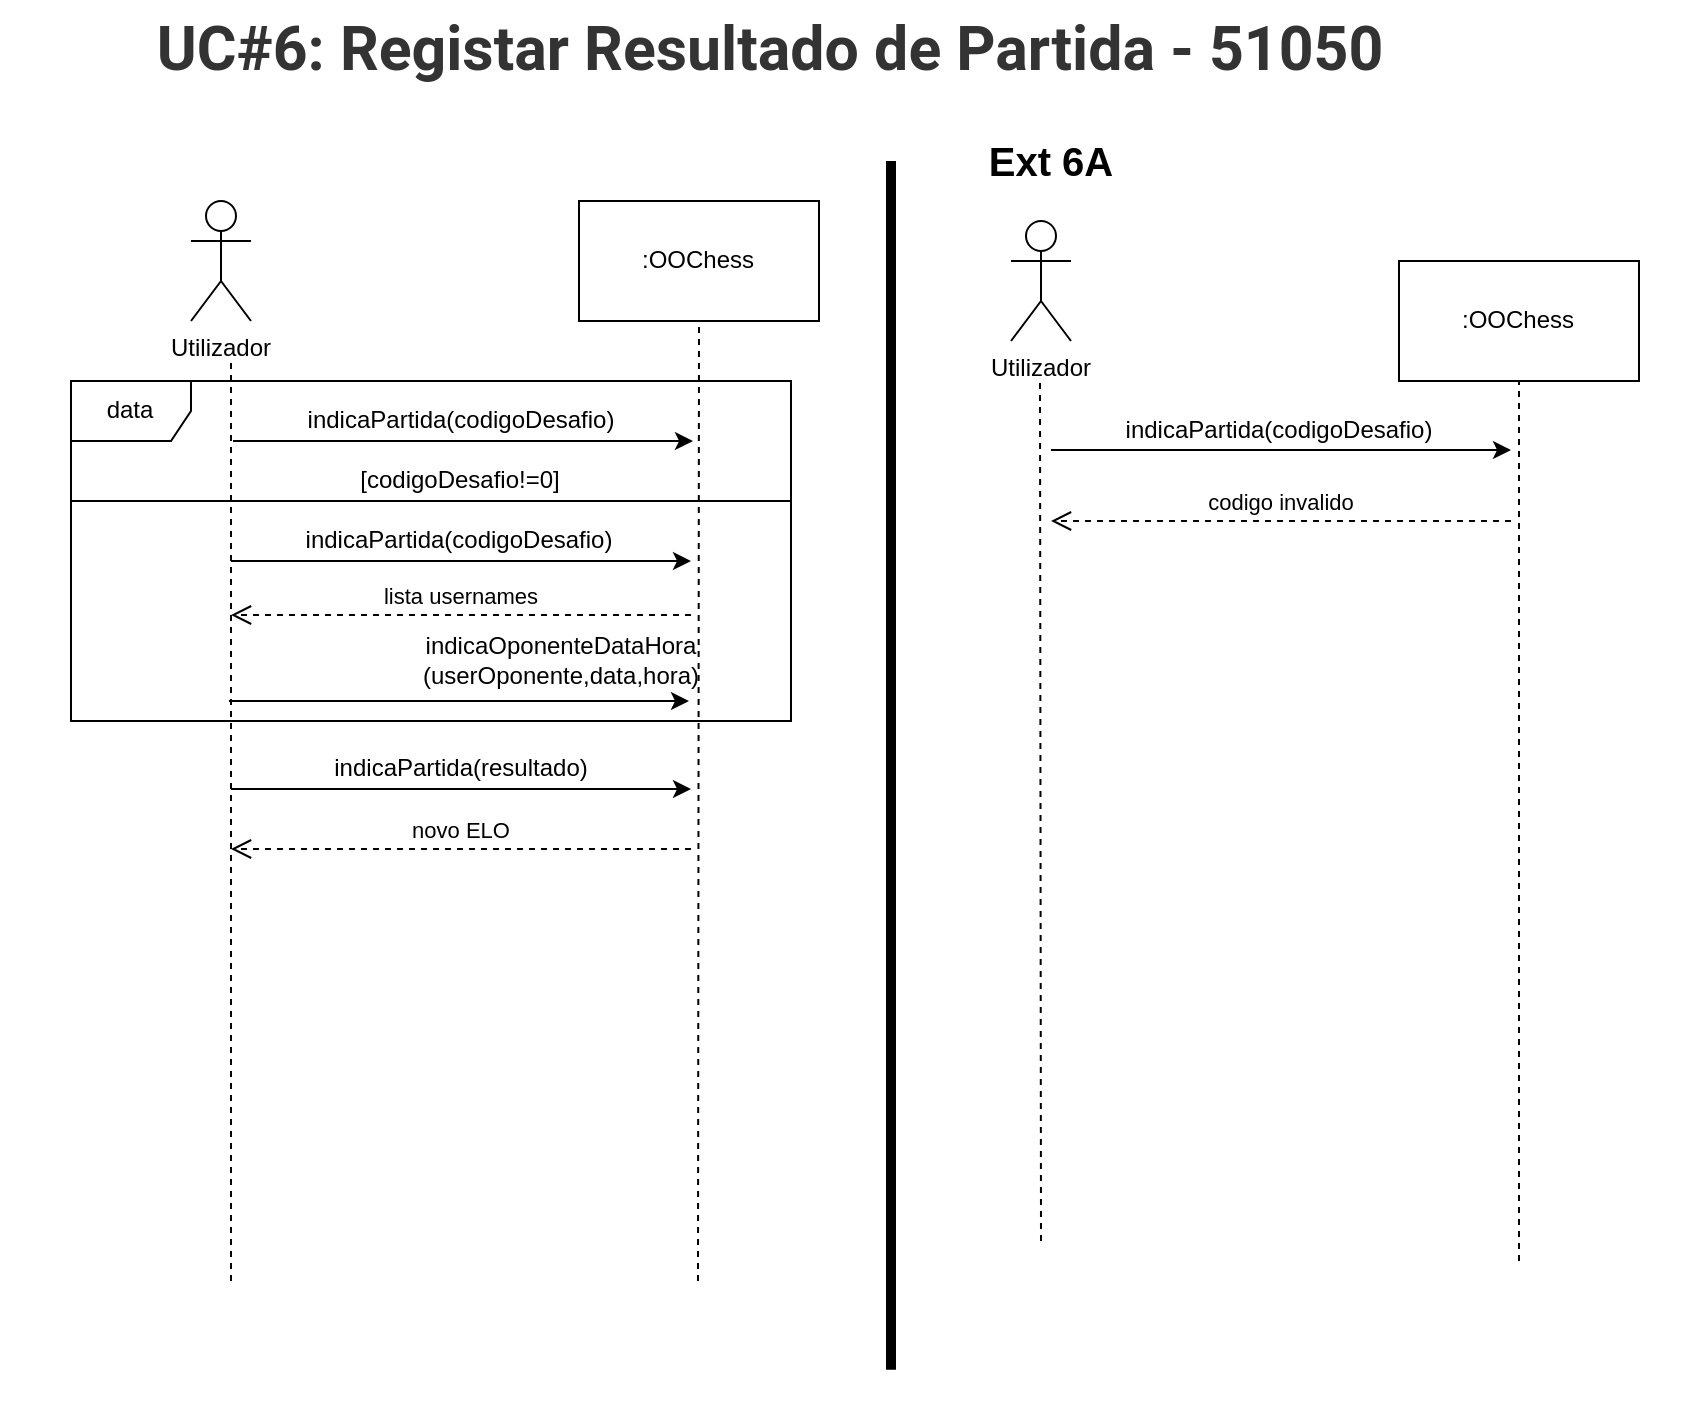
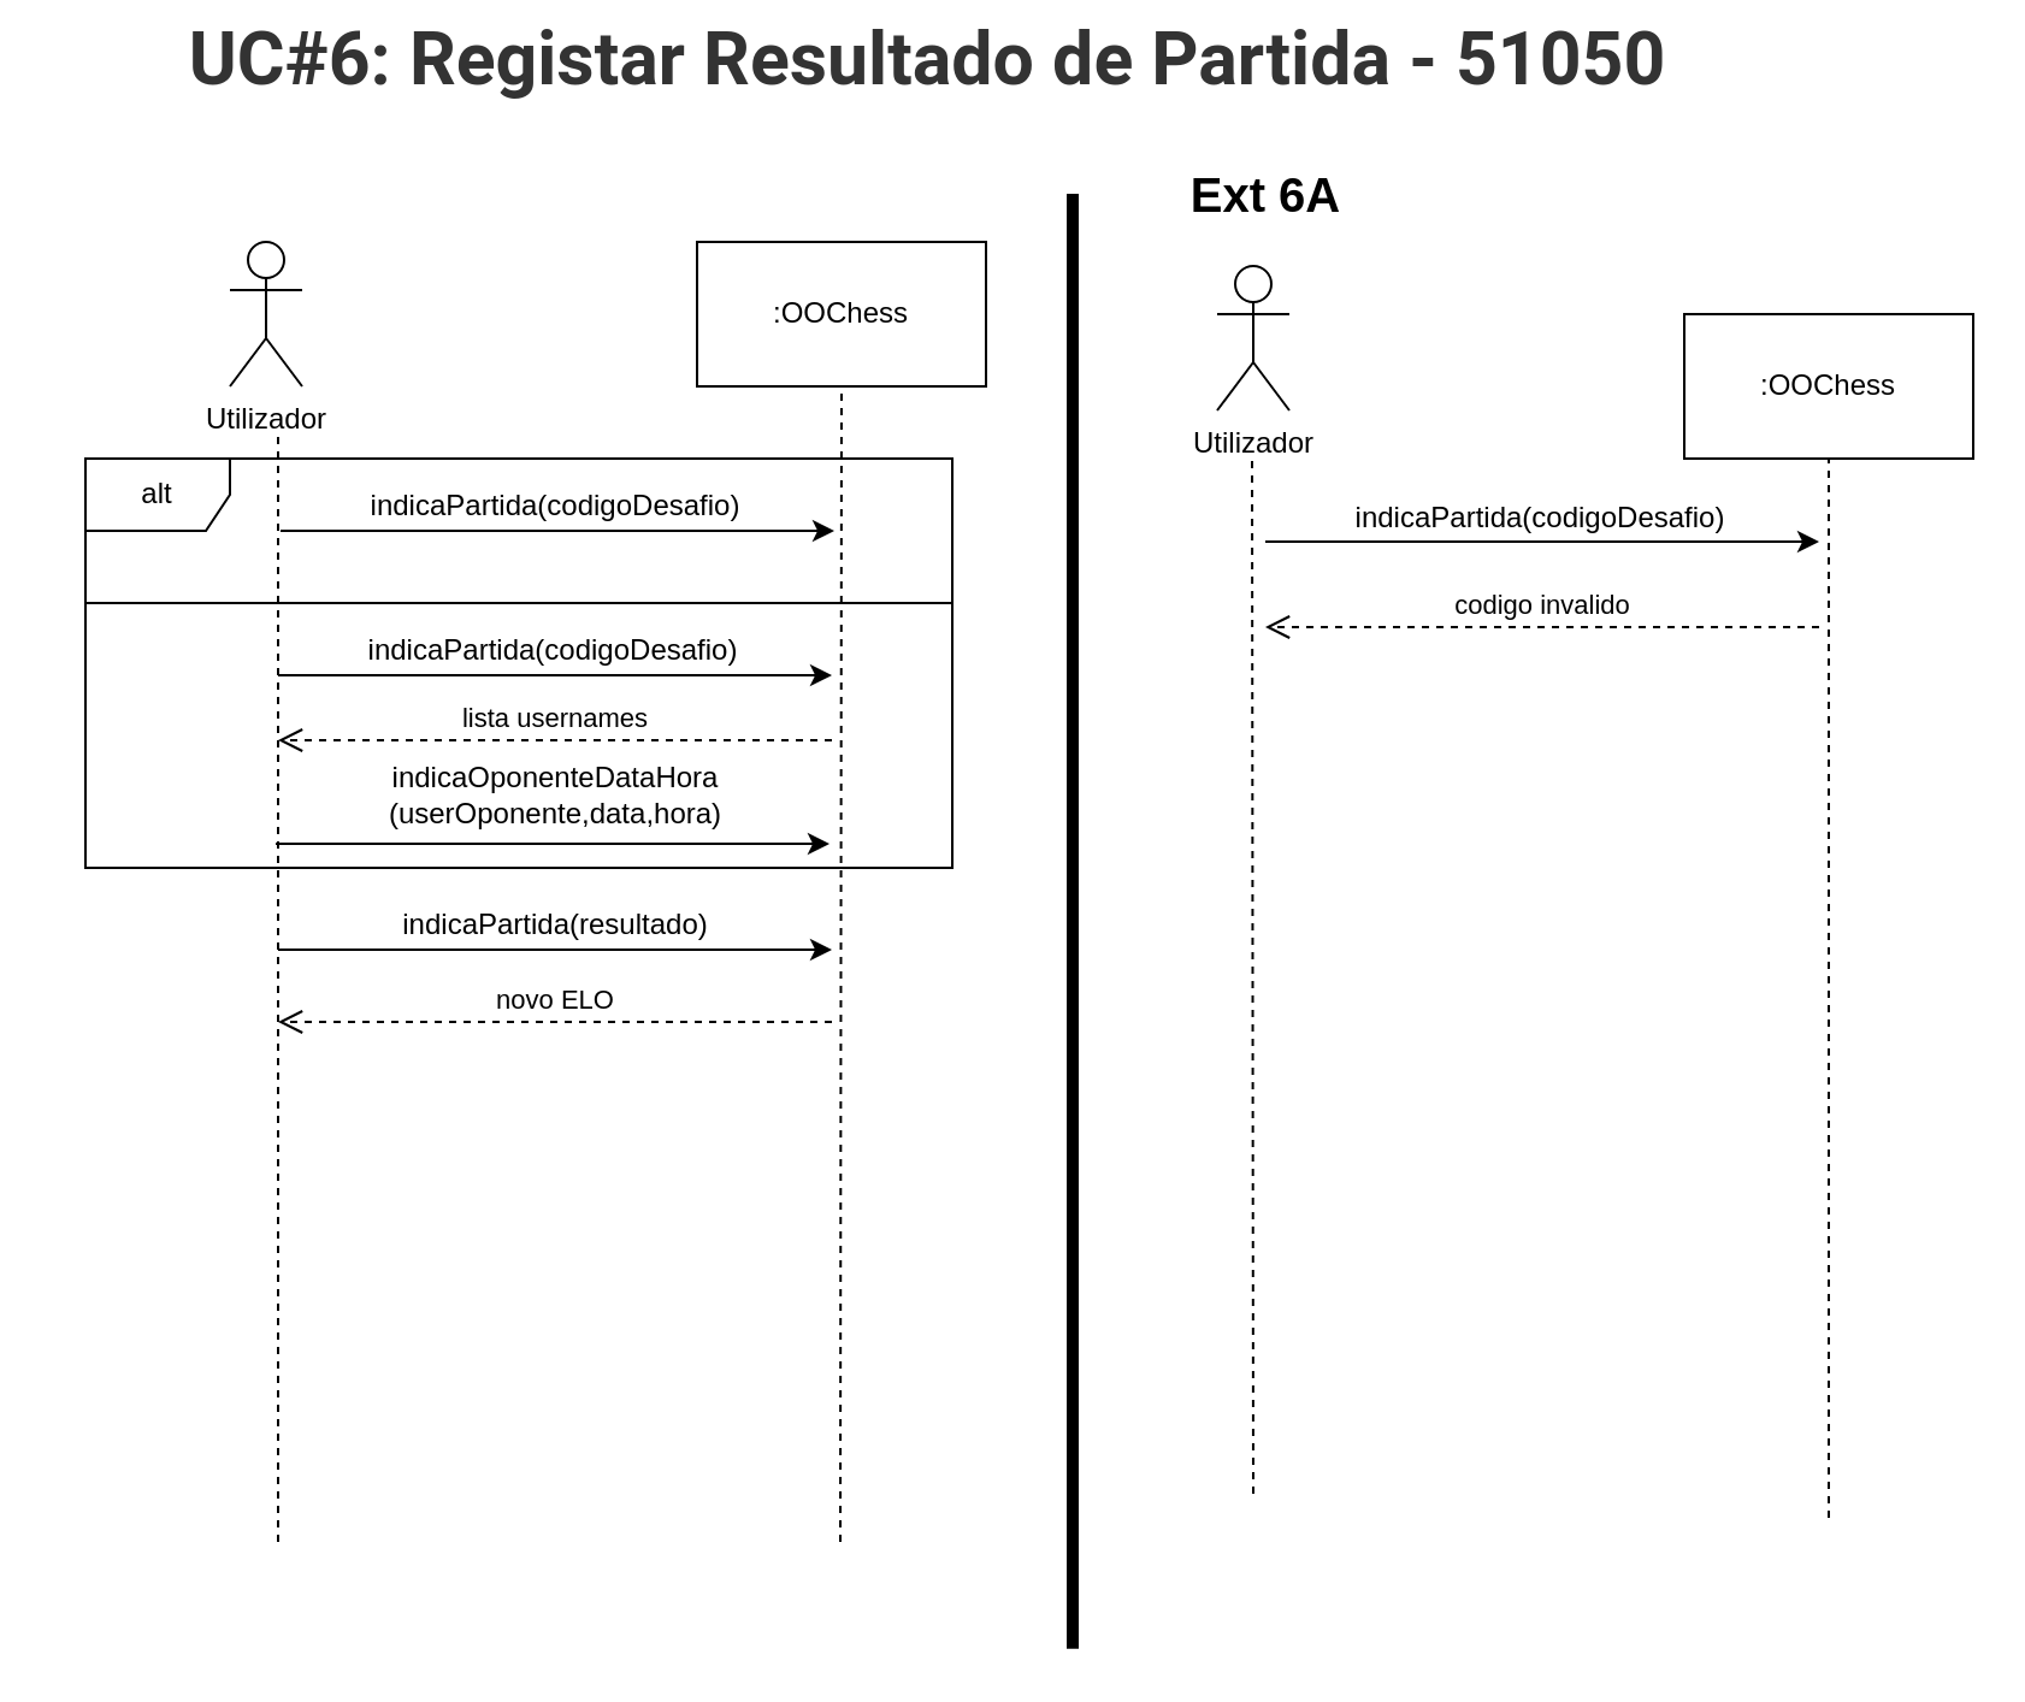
- <mxCell id="2" value="data" style="shape=umlFrame;whiteSpace=wrap;html=1;" parent="1" vertex="1"><mxGeometry x="35" y="190" width="360" height="60" as="geometry" /></mxCell>
+ <mxCell id="2" value="alt" style="shape=umlFrame;whiteSpace=wrap;html=1;" parent="1" vertex="1"><mxGeometry x="35" y="190" width="360" height="60" as="geometry" /></mxCell>
- <mxCell id="26" value="[codigoDesafio!=0]" style="text;html=1;strokeColor=none;fillColor=none;align=center;verticalAlign=middle;whiteSpace=wrap;rounded=0;" parent="1" vertex="1"><mxGeometry x="210" y="230" width="40" height="20" as="geometry" /></mxCell>
- <mxCell id="13" value="indicaOponenteDataHora&lt;br&gt;(userOponente,data,hora)" style="text;html=1;align=center;verticalAlign=middle;resizable=0;points=[];autosize=1;" parent="1" vertex="1"><mxGeometry x="205" y="315" width="150" height="30" as="geometry" /></mxCell>
+ <mxCell id="13" value="indicaOponenteDataHora&lt;br&gt;(userOponente,data,hora)" style="text;html=1;align=center;verticalAlign=middle;resizable=0;points=[];autosize=1;" parent="1" vertex="1"><mxGeometry x="155" y="315" width="150" height="30" as="geometry" /></mxCell>
